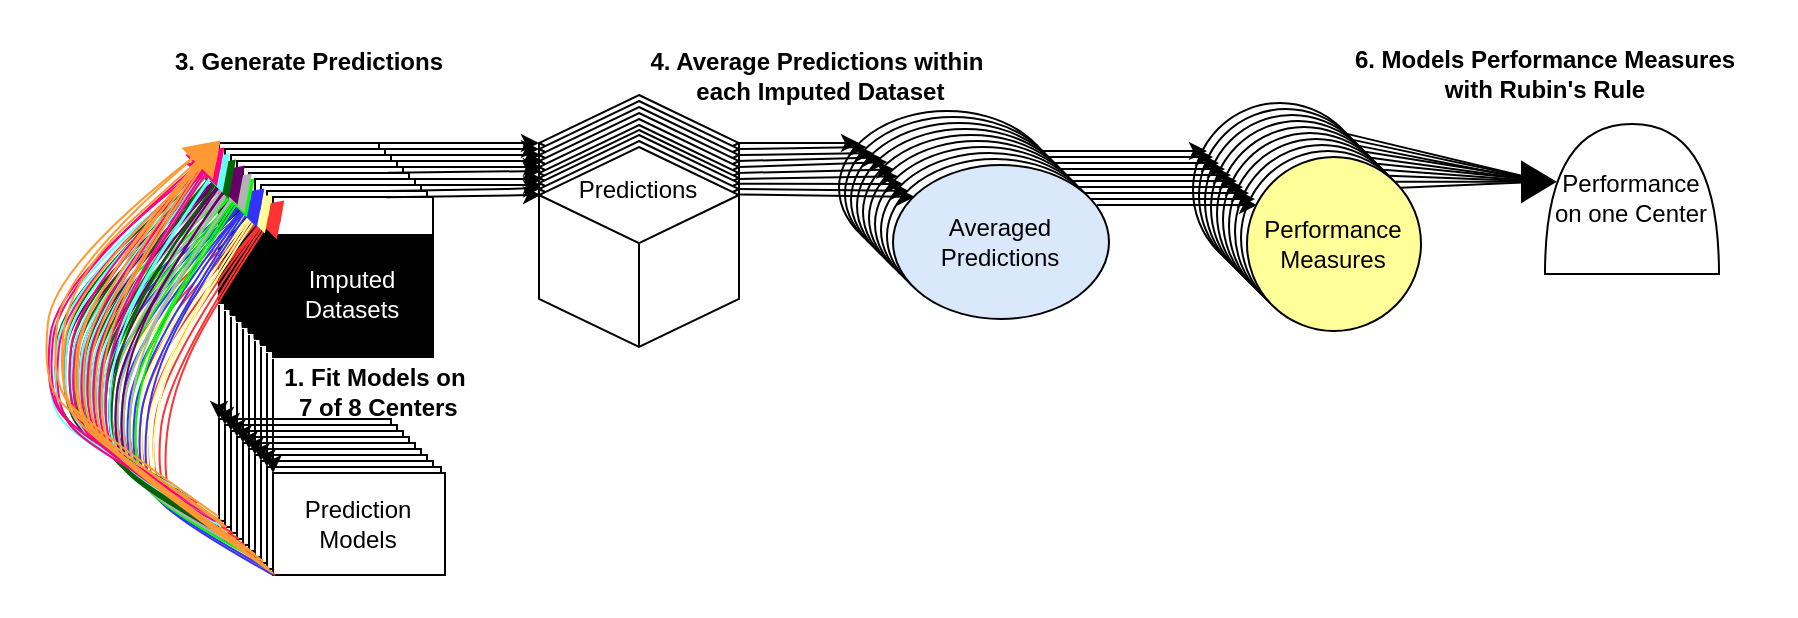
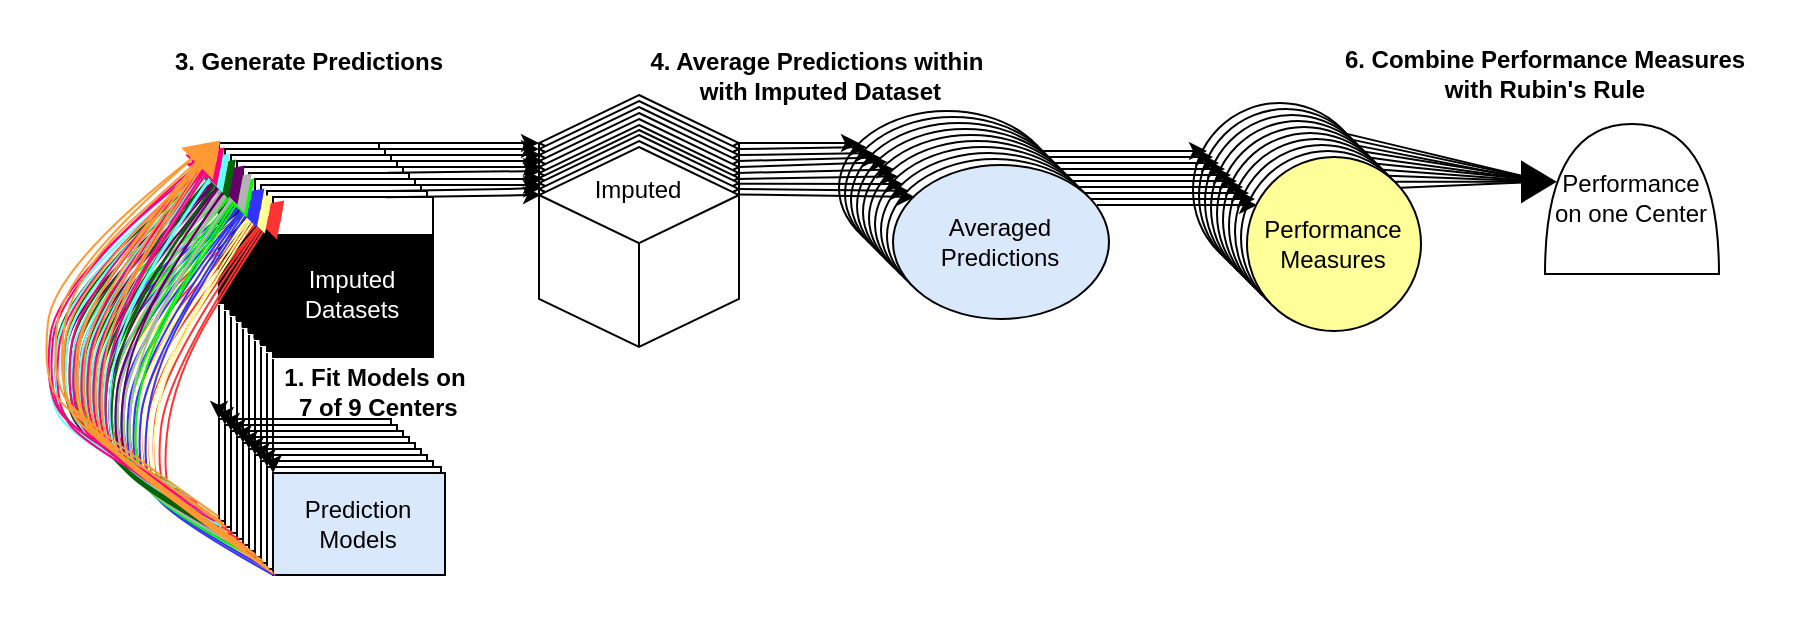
- <mxCell id="69" value="6. Models Performance Measures &lt;br&gt;with Rubin's Rule" style="text;html=1;align=center;verticalAlign=middle;resizable=0;points=[];autosize=1;strokeColor=none;fillColor=none;fontStyle=1" vertex="1" parent="1"><mxGeometry x="666" y="20.5" width="211" height="33" as="geometry" /></mxCell>
+ <mxCell id="69" value="6. Combine Performance Measures &lt;br&gt;with Rubin's Rule" style="text;html=1;align=center;verticalAlign=middle;resizable=0;points=[];autosize=1;strokeColor=none;fillColor=none;fontStyle=1" vertex="1" parent="1"><mxGeometry x="666" y="20.5" width="211" height="33" as="geometry" /></mxCell>
- <mxCell id="56" value="4. Average Predictions within&lt;br&gt;&amp;nbsp;each Imputed Dataset" style="text;html=1;align=center;verticalAlign=middle;resizable=0;points=[];autosize=1;strokeColor=none;fillColor=none;fontStyle=1" vertex="1" parent="1"><mxGeometry x="319" y="21" width="178" height="33" as="geometry" /></mxCell>
+ <mxCell id="56" value="4. Average Predictions within&lt;br&gt;&amp;nbsp;with Imputed Dataset" style="text;html=1;align=center;verticalAlign=middle;resizable=0;points=[];autosize=1;strokeColor=none;fillColor=none;fontStyle=1" vertex="1" parent="1"><mxGeometry x="319" y="21" width="178" height="33" as="geometry" /></mxCell>
- <mxCell id="21" value="&lt;font color=&quot;#000000&quot;&gt;Predictions&lt;br&gt;&lt;br&gt;&lt;br&gt;&lt;br&gt;&lt;br&gt;&lt;/font&gt;" style="whiteSpace=wrap;html=1;shape=mxgraph.basic.isocube;isoAngle=15;fontColor=#FFFFFF;strokeColor=#000000;fillColor=default;" vertex="1" parent="1"><mxGeometry x="269" y="73" width="100" height="100" as="geometry" /></mxCell>
+ <mxCell id="21" value="&lt;font color=&quot;#000000&quot;&gt;Imputed&lt;br&gt;&lt;br&gt;&lt;br&gt;&lt;br&gt;&lt;br&gt;&lt;/font&gt;" style="whiteSpace=wrap;html=1;shape=mxgraph.basic.isocube;isoAngle=15;fontColor=#FFFFFF;strokeColor=#000000;fillColor=default;" vertex="1" parent="1"><mxGeometry x="269" y="73" width="100" height="100" as="geometry" /></mxCell>
- <mxCell id="44" value="1. Fit Models on&lt;br&gt;&amp;nbsp;7 of 8 Centers" style="text;html=1;align=center;verticalAlign=middle;resizable=0;points=[];autosize=1;strokeColor=none;fillColor=none;fontStyle=1" vertex="1" parent="1"><mxGeometry x="136" y="179" width="102" height="33" as="geometry" /></mxCell>
+ <mxCell id="44" value="1. Fit Models on&lt;br&gt;&amp;nbsp;7 of 9 Centers" style="text;html=1;align=center;verticalAlign=middle;resizable=0;points=[];autosize=1;strokeColor=none;fillColor=none;fontStyle=1" vertex="1" parent="1"><mxGeometry x="136" y="179" width="102" height="33" as="geometry" /></mxCell>
- <mxCell id="32" value="Prediction Models" style="rounded=0;whiteSpace=wrap;html=1;" vertex="1" parent="1"><mxGeometry x="136" y="236" width="86" height="51" as="geometry" /></mxCell>
+ <mxCell id="32" value="Prediction Models" style="rounded=0;whiteSpace=wrap;html=1;fillColor=#dae8fc;" vertex="1" parent="1"><mxGeometry x="136" y="236" width="86" height="51" as="geometry" /></mxCell>
